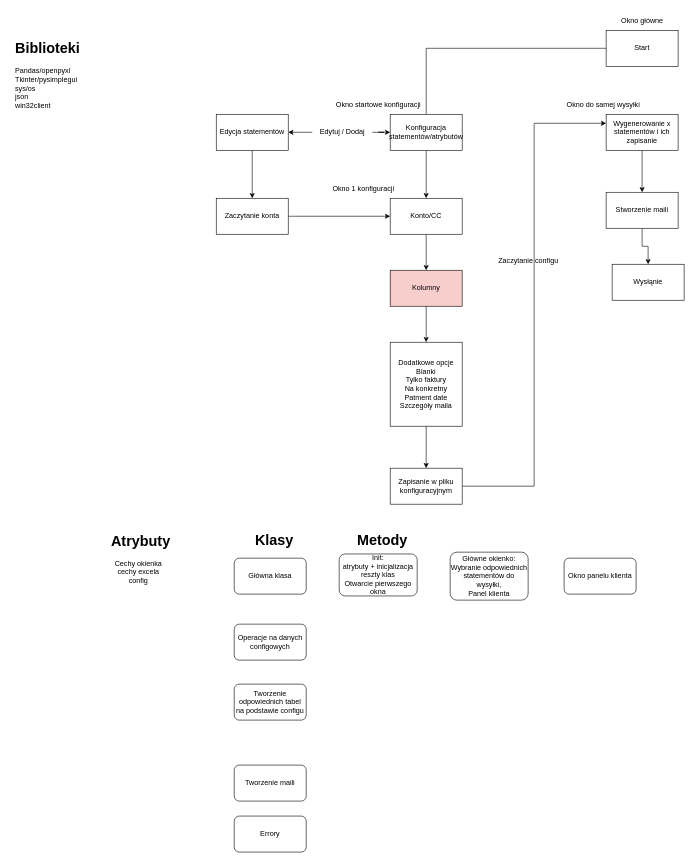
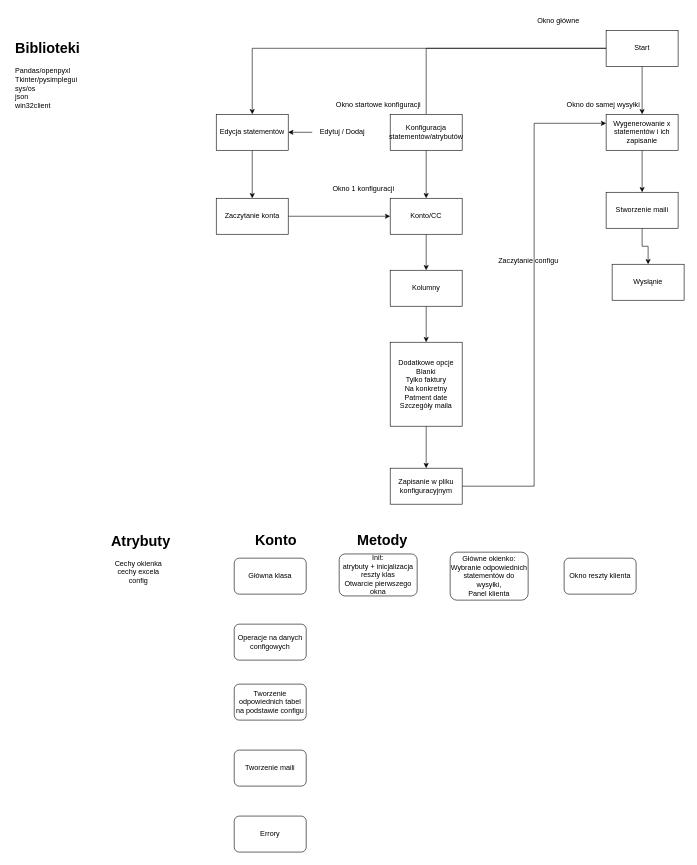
- <mxCell id="16" value="Okno główne" style="text;html=1;align=center;verticalAlign=middle;resizable=0;points=[];autosize=1;strokeColor=none;fillColor=none;" parent="1" vertex="1"><mxGeometry x="1025" y="20" width="90" height="30" as="geometry" /></mxCell>
+ <mxCell id="16" value="Okno główne" style="text;html=1;align=center;verticalAlign=middle;resizable=0;points=[];autosize=1;strokeColor=none;fillColor=none;" parent="1" vertex="1"><mxGeometry x="885" y="20" width="90" height="30" as="geometry" /></mxCell>
+ <mxCell id="4" style="edgeStyle=orthogonalEdgeStyle;rounded=0;orthogonalLoop=1;jettySize=auto;html=1;entryX=0.5;entryY=0;entryDx=0;entryDy=0;" parent="1" source="5" target="27" edge="1"><mxGeometry relative="1" as="geometry"><mxPoint x="540" y="200" as="targetPoint" /></mxGeometry></mxCell>
+ <mxCell id="2" style="edgeStyle=orthogonalEdgeStyle;rounded=0;orthogonalLoop=1;jettySize=auto;html=1;entryX=0.5;entryY=0;entryDx=0;entryDy=0;" parent="1" source="5" target="7" edge="1"><mxGeometry relative="1" as="geometry" /></mxCell>
- <mxCell id="34" style="edgeStyle=orthogonalEdgeStyle;rounded=0;orthogonalLoop=1;jettySize=auto;html=1;entryX=0;entryY=0.5;entryDx=0;entryDy=0;" parent="1" source="36" target="9" edge="1"><mxGeometry relative="1" as="geometry" /></mxCell>
- <mxCell id="13" value="Kolumny" style="rounded=0;whiteSpace=wrap;html=1;fillColor=#f8cecc;" parent="1" vertex="1"><mxGeometry x="650" y="450" width="120" height="60" as="geometry" /></mxCell>
+ <mxCell id="13" value="Kolumny" style="rounded=0;whiteSpace=wrap;html=1;" parent="1" vertex="1"><mxGeometry x="650" y="450" width="120" height="60" as="geometry" /></mxCell>
- <mxCell id="28" value="&lt;h1&gt;Klasy&lt;/h1&gt;" style="text;html=1;strokeColor=none;fillColor=none;spacing=5;spacingTop=-20;whiteSpace=wrap;overflow=hidden;rounded=0;" parent="1" vertex="1"><mxGeometry x="420" y="880" width="80" height="40" as="geometry" /></mxCell>
+ <mxCell id="28" value="&lt;h1&gt;Konto&lt;/h1&gt;" style="text;html=1;strokeColor=none;fillColor=none;spacing=5;spacingTop=-20;whiteSpace=wrap;overflow=hidden;rounded=0;" parent="1" vertex="1"><mxGeometry x="420" y="880" width="80" height="40" as="geometry" /></mxCell>
- <mxCell id="45" value="Okno panelu klienta" style="rounded=1;whiteSpace=wrap;html=1;arcSize=14;" vertex="1" parent="1"><mxGeometry x="940" y="930" width="120" height="60" as="geometry" /></mxCell>
+ <mxCell id="45" value="Okno reszty klienta" style="rounded=1;whiteSpace=wrap;html=1;arcSize=14;" vertex="1" parent="1"><mxGeometry x="940" y="930" width="120" height="60" as="geometry" /></mxCell>
- <mxCell id="41" value="Tworzenie maili" style="rounded=1;whiteSpace=wrap;html=1;arcSize=14;" vertex="1" parent="1"><mxGeometry x="390" y="1275" width="120" height="60" as="geometry" /></mxCell>
+ <mxCell id="41" value="Tworzenie maili" style="rounded=1;whiteSpace=wrap;html=1;arcSize=14;" vertex="1" parent="1"><mxGeometry x="390" y="1250" width="120" height="60" as="geometry" /></mxCell>
